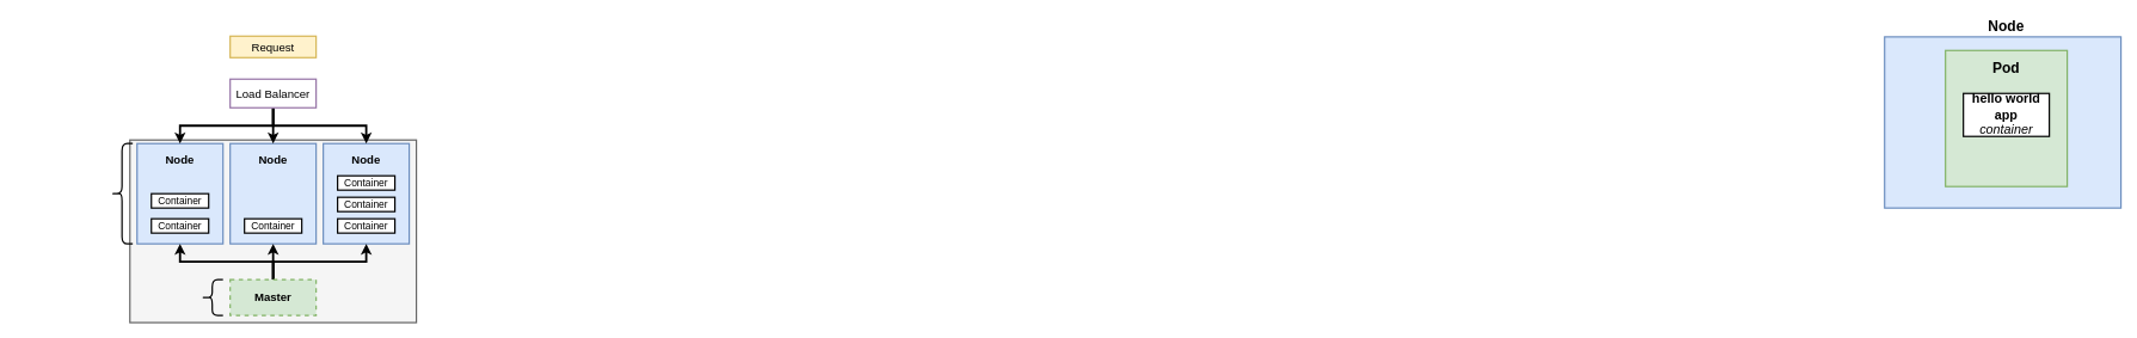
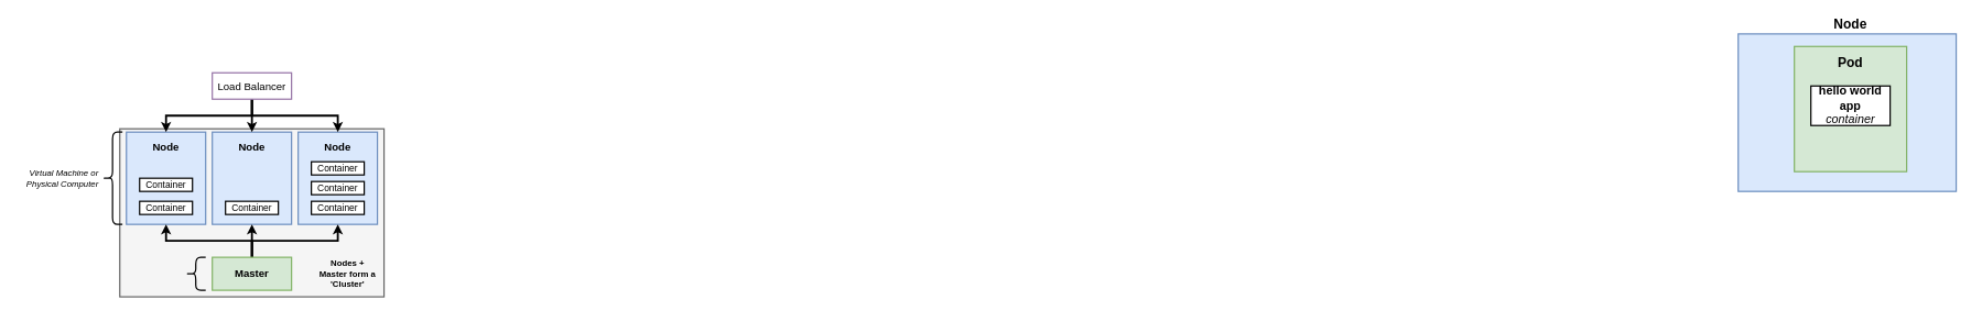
- <mxCell id="10" value="Request" style="rounded=0;whiteSpace=wrap;html=1;strokeWidth=2;fontSize=16;align=center;fillColor=#fff2cc;strokeColor=#d6b656;" parent="1" vertex="1"><mxGeometry x="320" y="50" width="120" height="30" as="geometry" /></mxCell>
+ <mxCell id="22" value="Virtual Machine or Physical Computer" style="text;html=1;strokeColor=none;fillColor=none;align=right;verticalAlign=middle;whiteSpace=wrap;rounded=0;fontSize=13;fontStyle=2" parent="1" vertex="1"><mxGeometry x="20" y="260" width="130" height="20" as="geometry" /></mxCell>
- <mxCell id="9" value="Master" style="rounded=0;whiteSpace=wrap;html=1;strokeWidth=2;fontSize=16;align=center;fillColor=#d5e8d4;strokeColor=#82b366;fontStyle=1;dashed=1;" parent="1" vertex="1"><mxGeometry x="320" y="390" width="120" height="50" as="geometry" /></mxCell>
+ <mxCell id="9" value="Master" style="rounded=0;whiteSpace=wrap;html=1;strokeWidth=2;fontSize=16;align=center;fillColor=#d5e8d4;strokeColor=#82b366;fontStyle=1" parent="1" vertex="1"><mxGeometry x="320" y="390" width="120" height="50" as="geometry" /></mxCell>
+ <mxCell id="24" value="Nodes + Master form a 'Cluster'" style="text;html=1;strokeColor=none;fillColor=none;align=center;verticalAlign=middle;whiteSpace=wrap;rounded=0;fontSize=13;fontStyle=1" parent="1" vertex="1"><mxGeometry x="480" y="392.5" width="90" height="45" as="geometry" /></mxCell>
